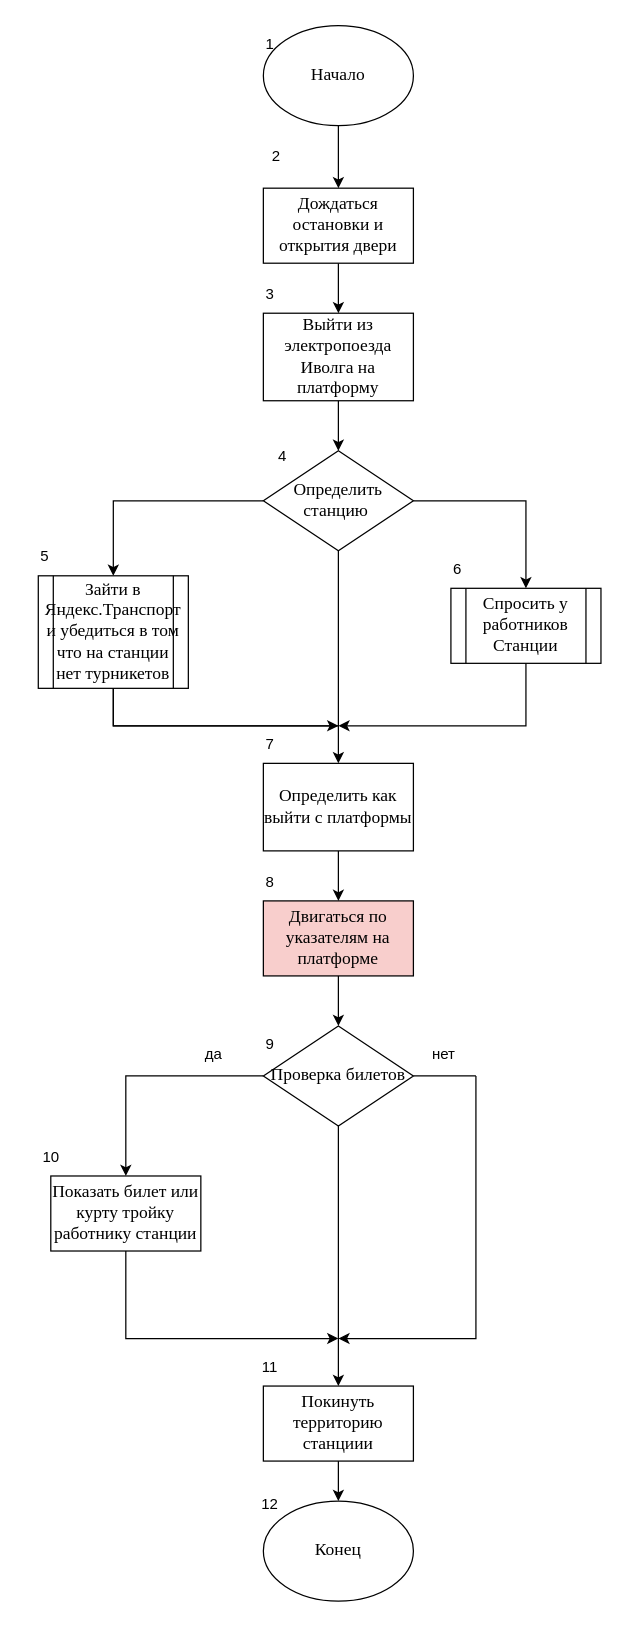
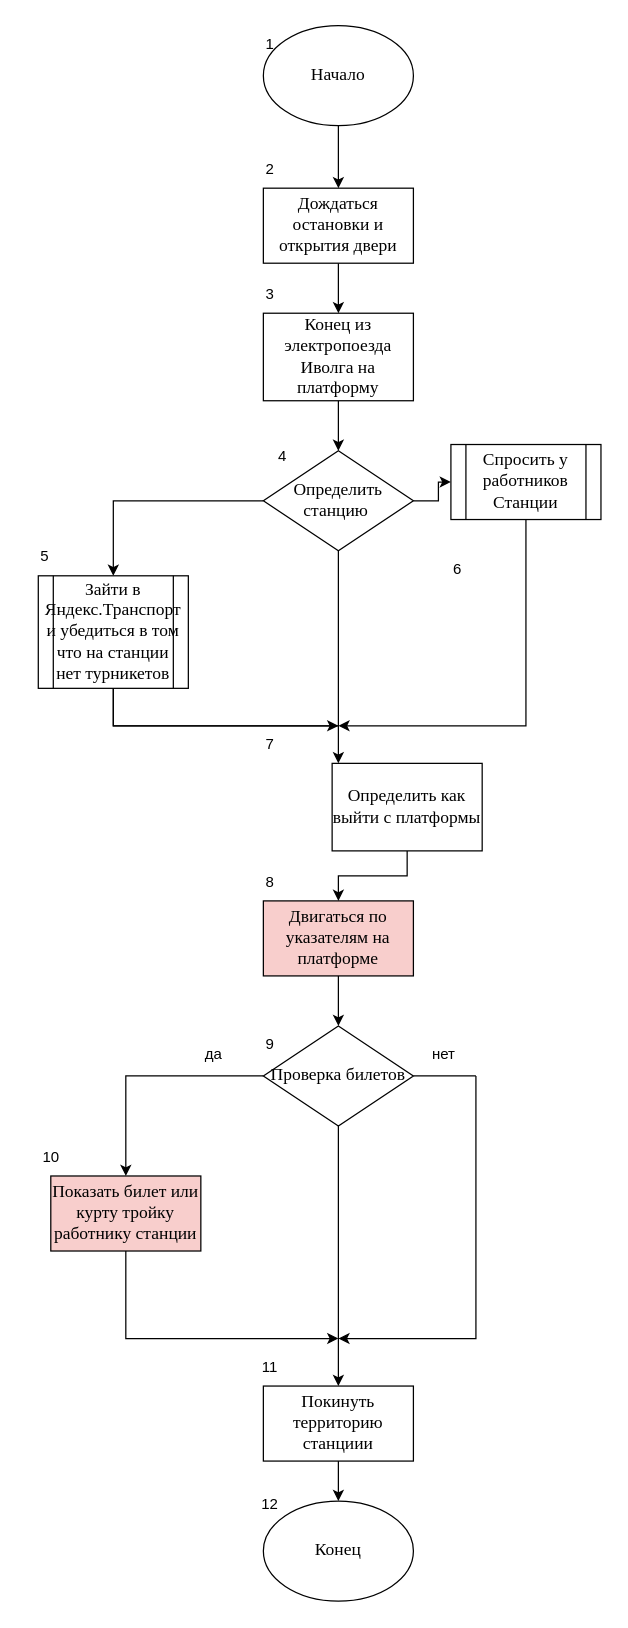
- <mxCell id="30" value="2" style="text;html=1;align=center;verticalAlign=middle;resizable=0;points=[];autosize=1;strokeColor=none;fillColor=none;" parent="1" vertex="1"><mxGeometry x="205" y="110" width="30" height="30" as="geometry" /></mxCell>
+ <mxCell id="30" value="2" style="text;html=1;align=center;verticalAlign=middle;resizable=0;points=[];autosize=1;strokeColor=none;fillColor=none;" parent="1" vertex="1"><mxGeometry x="200" y="120" width="30" height="30" as="geometry" /></mxCell>
- <mxCell id="29" value="&lt;font style=&quot;font-size: 14px;&quot; face=&quot;Times New Roman&quot;&gt;Выйти из электропоезда Иволга на платформу&lt;/font&gt;" style="rounded=0;whiteSpace=wrap;html=1;" parent="1" vertex="1"><mxGeometry x="210" y="250" width="120" height="70" as="geometry" /></mxCell>
+ <mxCell id="29" value="&lt;font style=&quot;font-size: 14px;&quot; face=&quot;Times New Roman&quot;&gt;Конец из электропоезда Иволга на платформу&lt;/font&gt;" style="rounded=0;whiteSpace=wrap;html=1;" parent="1" vertex="1"><mxGeometry x="210" y="250" width="120" height="70" as="geometry" /></mxCell>
- <mxCell id="34" value="&lt;span style=&quot;font-family: &amp;quot;Times New Roman&amp;quot;; font-size: 14px;&quot;&gt;Спросить у работников Станции&lt;/span&gt;" style="shape=process;whiteSpace=wrap;html=1;backgroundOutline=1;" vertex="1" parent="1"><mxGeometry x="360" y="470" width="120" height="60" as="geometry" /></mxCell>
+ <mxCell id="34" value="&lt;span style=&quot;font-family: &amp;quot;Times New Roman&amp;quot;; font-size: 14px;&quot;&gt;Спросить у работников Станции&lt;/span&gt;" style="shape=process;whiteSpace=wrap;html=1;backgroundOutline=1;" vertex="1" parent="1"><mxGeometry x="360" y="355" width="120" height="60" as="geometry" /></mxCell>
- <mxCell id="7" value="&lt;font style=&quot;font-size: 14px;&quot; face=&quot;Times New Roman&quot;&gt;Определить как выйти с платформы&lt;/font&gt;" style="rounded=0;whiteSpace=wrap;html=1;" parent="1" vertex="1"><mxGeometry x="210" y="610" width="120" height="70" as="geometry" /></mxCell>
+ <mxCell id="7" value="&lt;font style=&quot;font-size: 14px;&quot; face=&quot;Times New Roman&quot;&gt;Определить как выйти с платформы&lt;/font&gt;" style="rounded=0;whiteSpace=wrap;html=1;" parent="1" vertex="1"><mxGeometry x="265" y="610" width="120" height="70" as="geometry" /></mxCell>
- <mxCell id="17" value="&lt;font style=&quot;font-size: 14px;&quot; face=&quot;Times New Roman&quot;&gt;Показать билет или курту тройку работнику станции&lt;/font&gt;" style="rounded=0;whiteSpace=wrap;html=1;" parent="1" vertex="1"><mxGeometry x="40" y="940" width="120" height="60" as="geometry" /></mxCell>
+ <mxCell id="17" value="&lt;font style=&quot;font-size: 14px;&quot; face=&quot;Times New Roman&quot;&gt;Показать билет или курту тройку работнику станции&lt;/font&gt;" style="rounded=0;whiteSpace=wrap;html=1;fillColor=#f8cecc;" parent="1" vertex="1"><mxGeometry x="40" y="940" width="120" height="60" as="geometry" /></mxCell>
